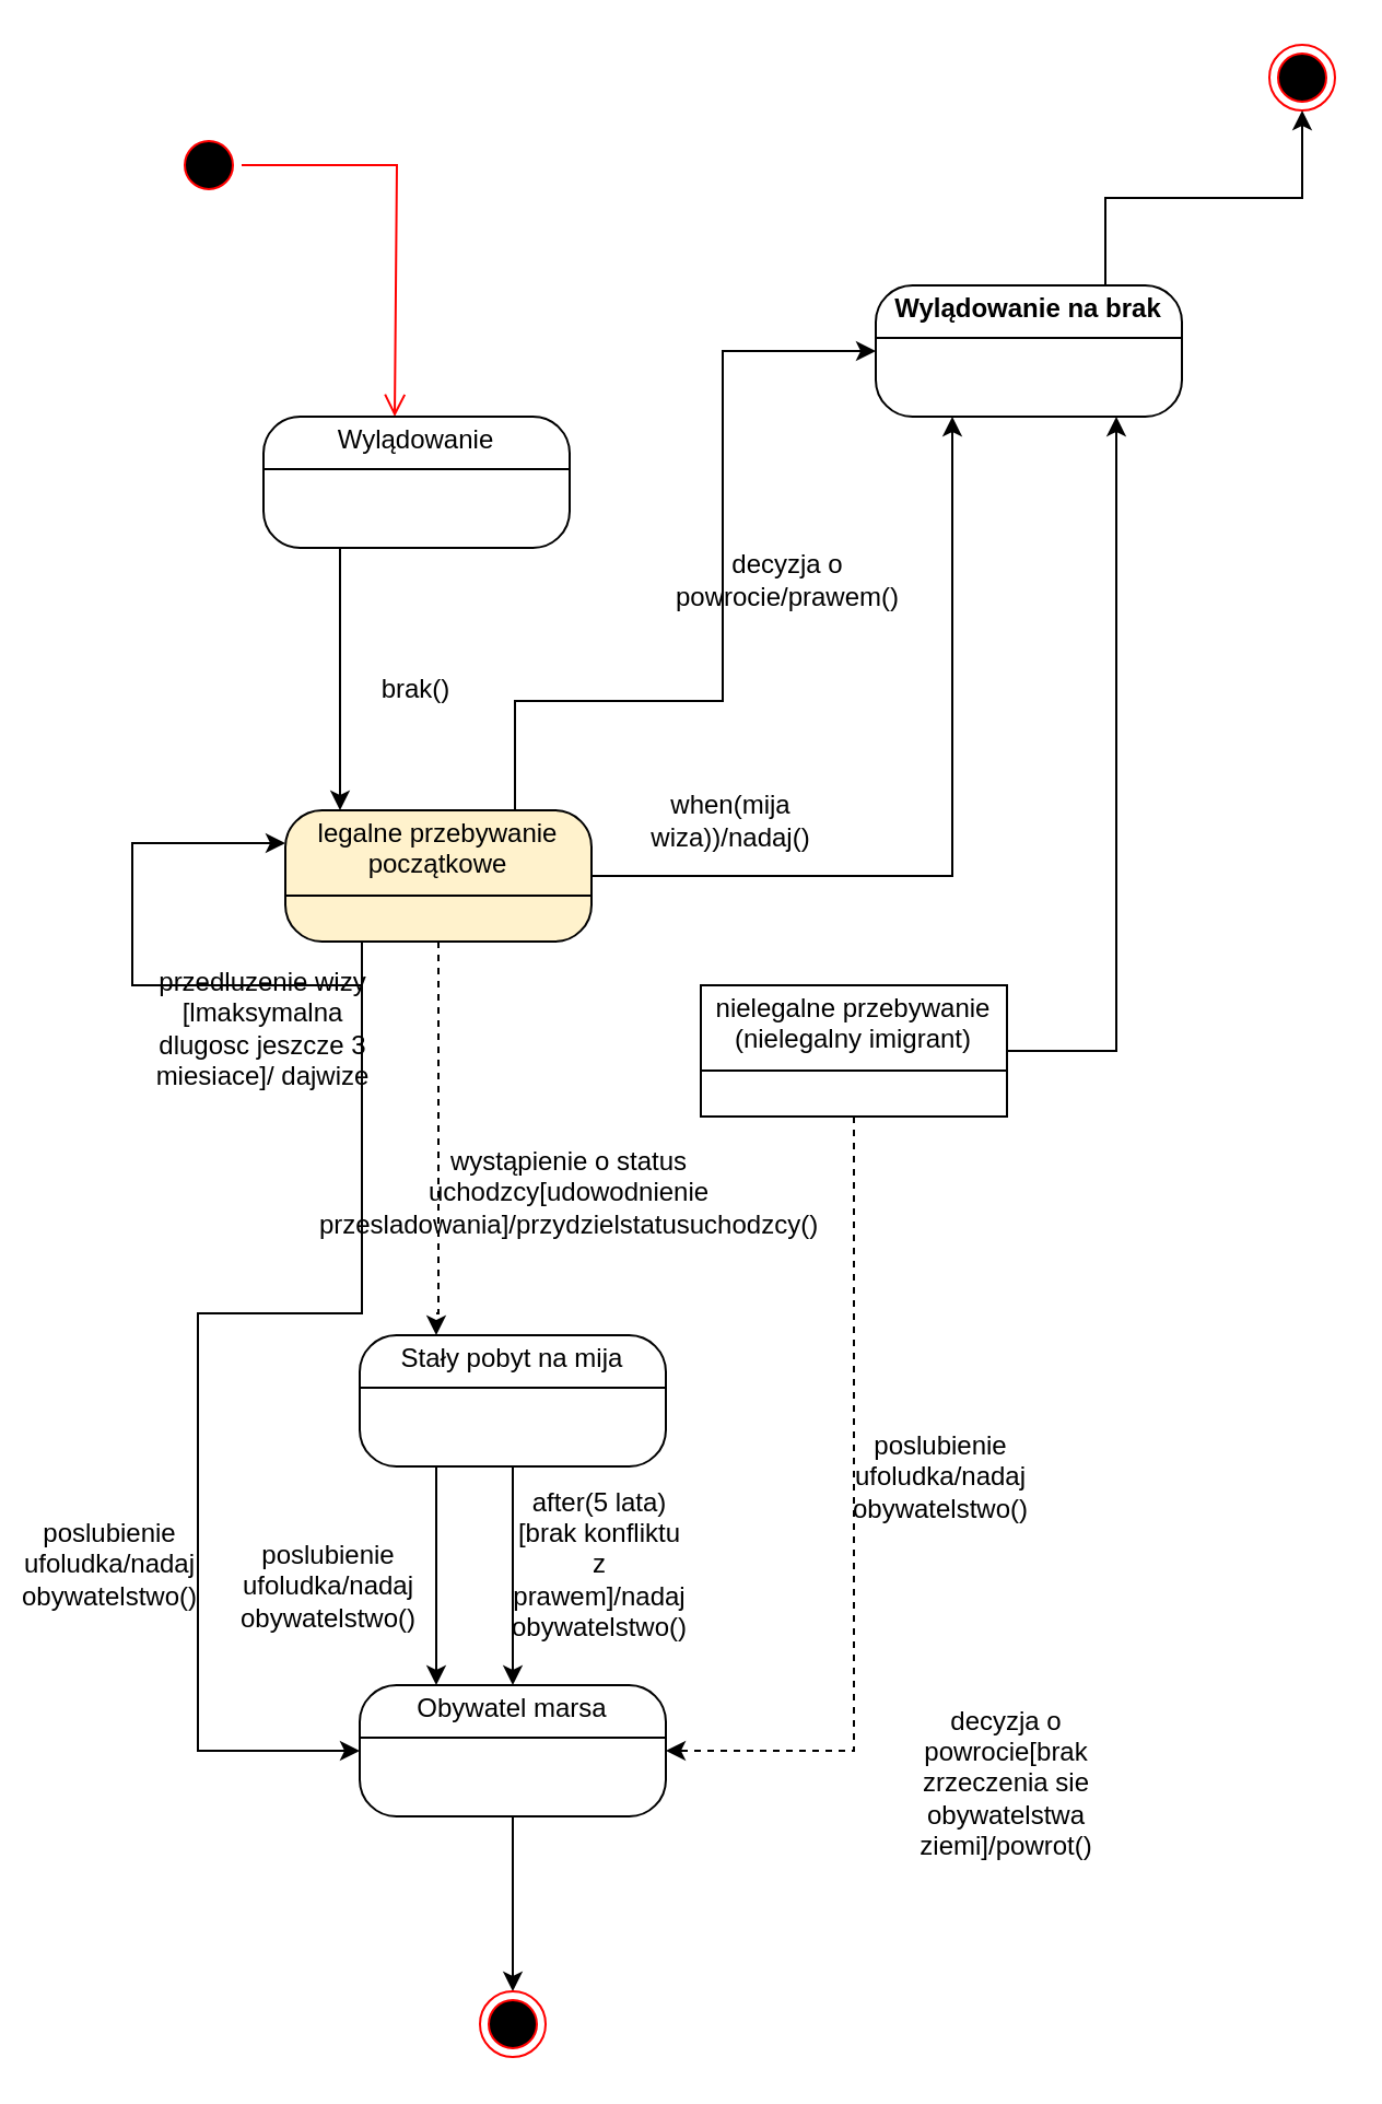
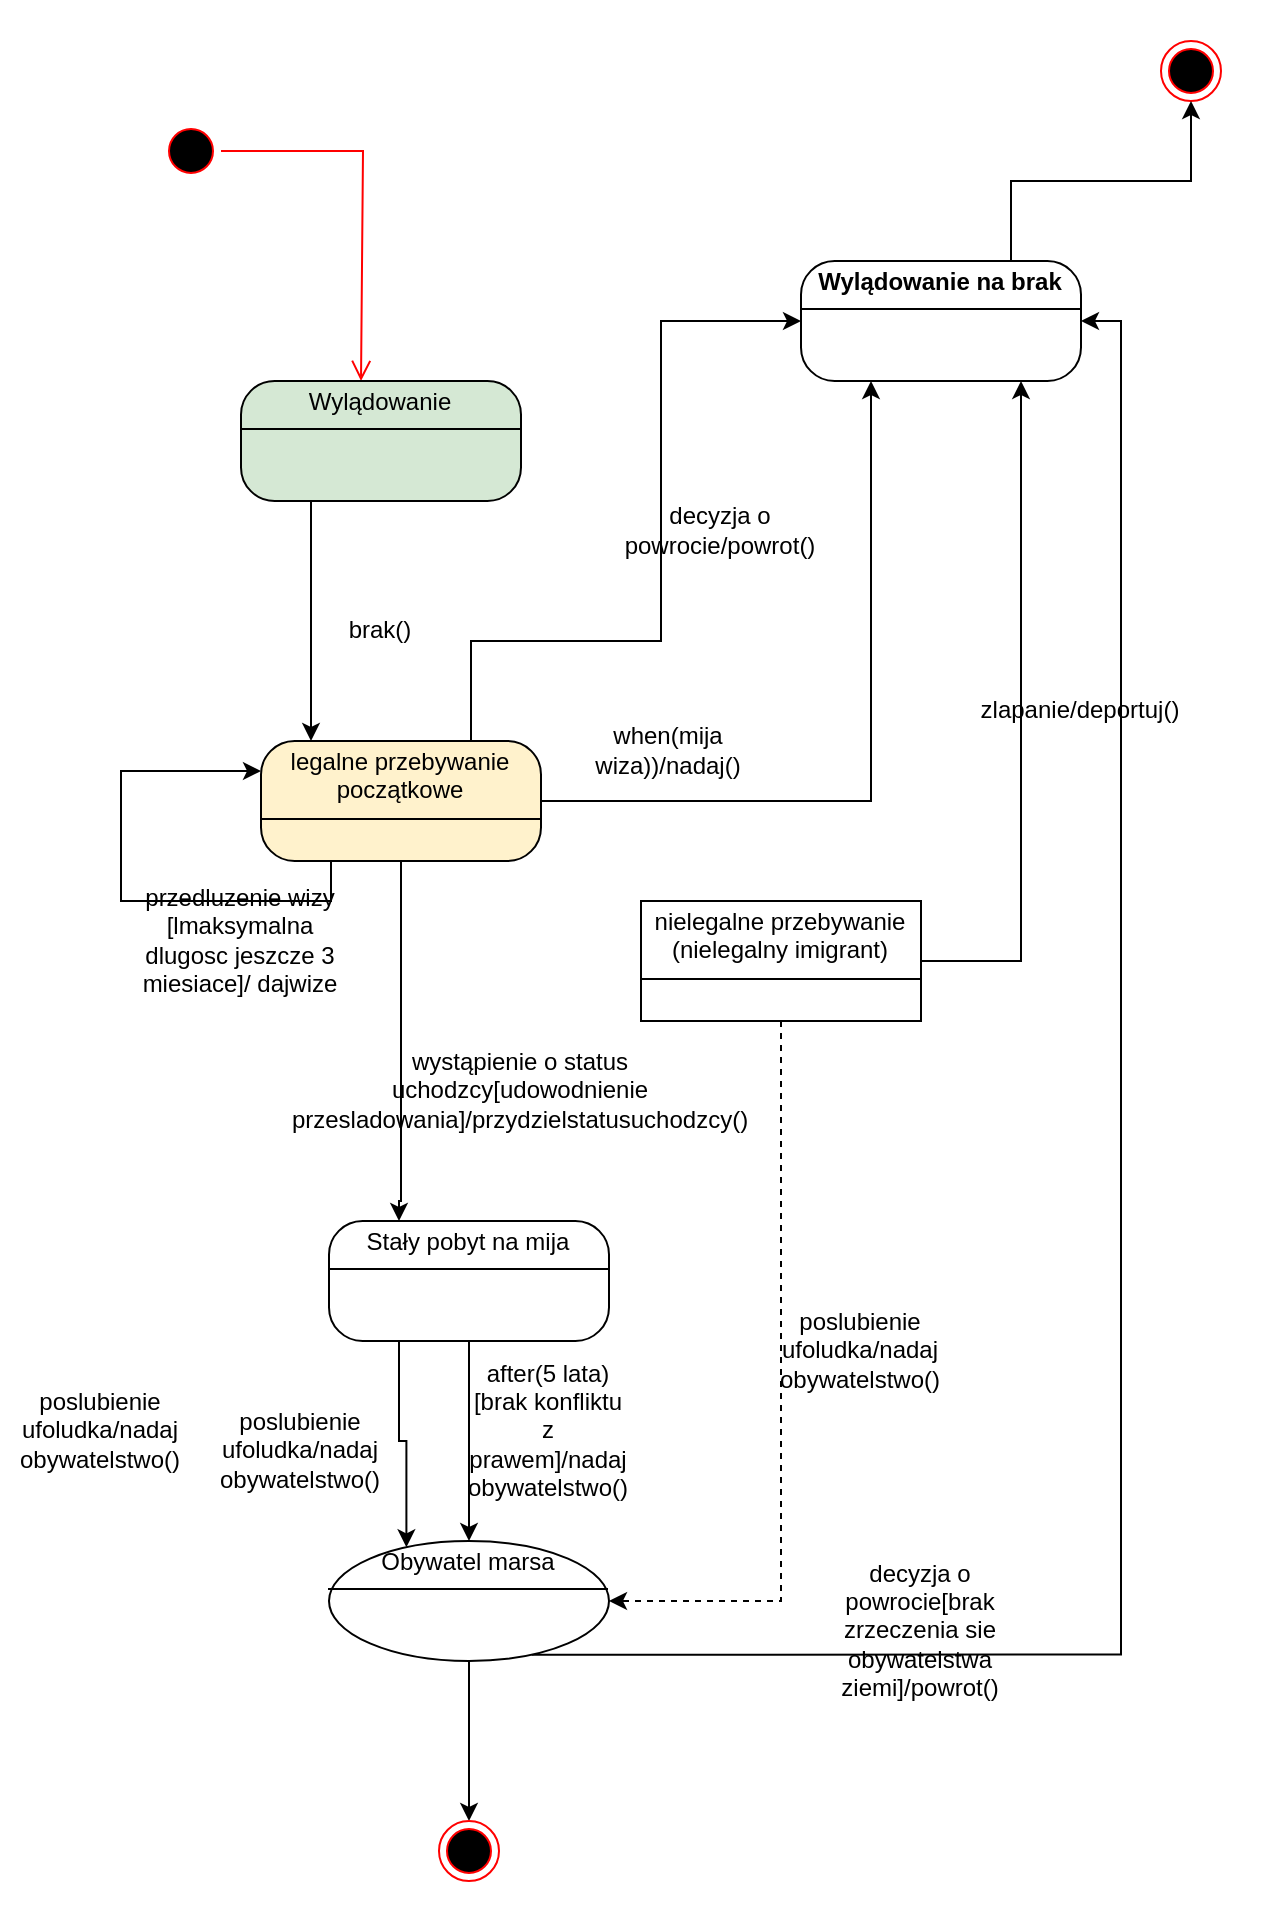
- <mxCell id="7" value="&lt;p style=&quot;margin:0px;margin-top:4px;text-align:center;&quot;&gt;Wylądowanie&lt;/p&gt;&lt;hr size=&quot;1&quot; style=&quot;border-style:solid;&quot;&gt;&lt;div style=&quot;height:2px;&quot;&gt;&lt;/div&gt;" style="verticalAlign=top;align=left;overflow=fill;html=1;whiteSpace=wrap;rounded=1;arcSize=28;" parent="1" vertex="1"><mxGeometry x="120" y="190" width="140" height="60" as="geometry" /></mxCell>
+ <mxCell id="7" value="&lt;p style=&quot;margin:0px;margin-top:4px;text-align:center;&quot;&gt;Wylądowanie&lt;/p&gt;&lt;hr size=&quot;1&quot; style=&quot;border-style:solid;&quot;&gt;&lt;div style=&quot;height:2px;&quot;&gt;&lt;/div&gt;" style="verticalAlign=top;align=left;overflow=fill;html=1;whiteSpace=wrap;rounded=1;arcSize=28;fillColor=#d5e8d4;" parent="1" vertex="1"><mxGeometry x="120" y="190" width="140" height="60" as="geometry" /></mxCell>
- <mxCell id="11" value="decyzja o powrocie/prawem()" style="text;html=1;align=center;verticalAlign=middle;whiteSpace=wrap;rounded=0;" parent="1" vertex="1"><mxGeometry x="330" y="250" width="60" height="30" as="geometry" /></mxCell>
+ <mxCell id="11" value="decyzja o powrocie/powrot()" style="text;html=1;align=center;verticalAlign=middle;whiteSpace=wrap;rounded=0;" parent="1" vertex="1"><mxGeometry x="330" y="250" width="60" height="30" as="geometry" /></mxCell>
+ <mxCell id="22" value="zlapanie/deportuj()" style="text;html=1;align=center;verticalAlign=middle;whiteSpace=wrap;rounded=0;" parent="1" vertex="1"><mxGeometry x="510" y="340" width="60" height="30" as="geometry" /></mxCell>
- <mxCell id="15" style="edgeStyle=orthogonalEdgeStyle;rounded=0;orthogonalLoop=1;jettySize=auto;html=1;exitX=0.5;exitY=1;exitDx=0;exitDy=0;entryX=0.25;entryY=0;entryDx=0;entryDy=0;dashed=1;" parent="1" source="17" target="25" edge="1"><mxGeometry relative="1" as="geometry"><Array as="points"><mxPoint x="200" y="600" /></Array></mxGeometry></mxCell>
+ <mxCell id="15" style="edgeStyle=orthogonalEdgeStyle;rounded=0;orthogonalLoop=1;jettySize=auto;html=1;exitX=0.5;exitY=1;exitDx=0;exitDy=0;entryX=0.25;entryY=0;entryDx=0;entryDy=0;" parent="1" source="17" target="25" edge="1"><mxGeometry relative="1" as="geometry"><Array as="points"><mxPoint x="200" y="600" /></Array></mxGeometry></mxCell>
- <mxCell id="16" style="edgeStyle=orthogonalEdgeStyle;rounded=0;orthogonalLoop=1;jettySize=auto;html=1;exitX=0.25;exitY=1;exitDx=0;exitDy=0;entryX=0;entryY=0.5;entryDx=0;entryDy=0;" parent="1" source="17" target="29" edge="1"><mxGeometry relative="1" as="geometry"><Array as="points"><mxPoint x="165" y="600" /><mxPoint x="90" y="600" /><mxPoint x="90" y="800" /></Array></mxGeometry></mxCell>
+ <mxCell id="27" style="edgeStyle=orthogonalEdgeStyle;rounded=0;orthogonalLoop=1;jettySize=auto;html=1;exitX=0.75;exitY=1;exitDx=0;exitDy=0;entryX=1;entryY=0.5;entryDx=0;entryDy=0;" parent="1" source="29" target="10" edge="1"><mxGeometry relative="1" as="geometry" /></mxCell>
- <mxCell id="29" value="&lt;p style=&quot;margin:0px;margin-top:4px;text-align:center;&quot;&gt;Obywatel marsa&lt;/p&gt;&lt;hr size=&quot;1&quot; style=&quot;border-style:solid;&quot;&gt;&lt;div style=&quot;height:2px;&quot;&gt;&lt;/div&gt;" style="verticalAlign=top;align=left;overflow=fill;html=1;whiteSpace=wrap;rounded=1;arcSize=28;" parent="1" vertex="1"><mxGeometry x="164" y="770" width="140" height="60" as="geometry" /></mxCell>
+ <mxCell id="29" value="&lt;p style=&quot;margin:0px;margin-top:4px;text-align:center;&quot;&gt;Obywatel marsa&lt;/p&gt;&lt;hr size=&quot;1&quot; style=&quot;border-style:solid;&quot;&gt;&lt;div style=&quot;height:2px;&quot;&gt;&lt;/div&gt;" style="ellipse;verticalAlign=top;align=left;overflow=fill;html=1;whiteSpace=wrap;arcSize=28;" parent="1" vertex="1"><mxGeometry x="164" y="770" width="140" height="60" as="geometry" /></mxCell>
